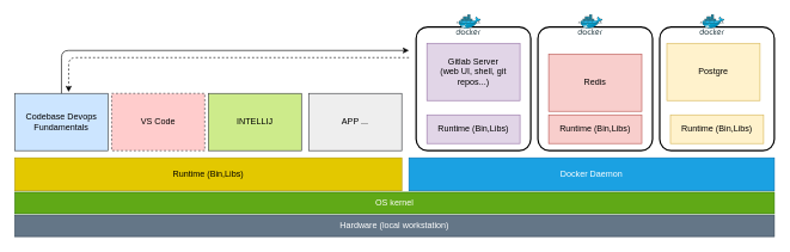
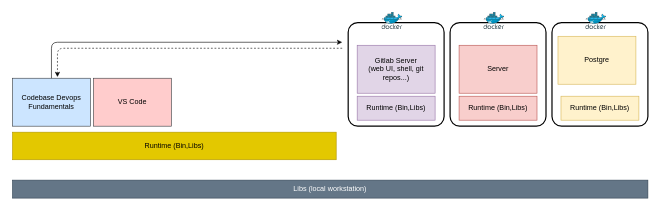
- <mxCell id="14" value="Gitlab Server&lt;br&gt;(web UI, shell, git repos...)" style="rounded=0;whiteSpace=wrap;html=1;fillColor=#e1d5e7;strokeColor=#9673a6;" vertex="1" parent="11"><mxGeometry x="15" y="40" width="130" height="80" as="geometry" /></mxCell>
+ <mxCell id="14" value="Gitlab Server&lt;br&gt;(web UI, shell, git repos...)" style="rounded=0;whiteSpace=wrap;html=1;fillColor=#e1d5e7;strokeColor=#9673a6;" vertex="1" parent="11"><mxGeometry x="15" y="55" width="130" height="80" as="geometry" /></mxCell>
- <mxCell id="9" value="Redis" style="rounded=0;whiteSpace=wrap;html=1;fillColor=#f8cecc;strokeColor=#b85450;" vertex="1" parent="6"><mxGeometry x="15" y="55" width="130" height="80" as="geometry" /></mxCell>
+ <mxCell id="9" value="Server" style="rounded=0;whiteSpace=wrap;html=1;fillColor=#f8cecc;strokeColor=#b85450;" vertex="1" parent="6"><mxGeometry x="15" y="55" width="130" height="80" as="geometry" /></mxCell>
- <mxCell id="22" value="VS Code" style="rounded=0;whiteSpace=wrap;html=1;fillColor=#ffcccc;strokeColor=#36393d;dashed=1;" vertex="1" parent="1"><mxGeometry x="155" y="130" width="130" height="80" as="geometry" /></mxCell>
+ <mxCell id="22" value="VS Code" style="rounded=0;whiteSpace=wrap;html=1;fillColor=#ffcccc;strokeColor=#36393d;" vertex="1" parent="1"><mxGeometry x="155" y="130" width="130" height="80" as="geometry" /></mxCell>
- <mxCell id="23" value="INTELLIJ" style="rounded=0;whiteSpace=wrap;html=1;fillColor=#cdeb8b;strokeColor=#36393d;" vertex="1" parent="1"><mxGeometry x="290" y="130" width="130" height="80" as="geometry" /></mxCell>
- <mxCell id="24" value="APP ..." style="rounded=0;whiteSpace=wrap;html=1;fillColor=#eeeeee;strokeColor=#36393d;" vertex="1" parent="1"><mxGeometry x="430" y="130" width="130" height="80" as="geometry" /></mxCell>
- <mxCell id="4" value="Docker Daemon" style="rounded=0;whiteSpace=wrap;html=1;fillColor=#1ba1e2;strokeColor=#006EAF;fontColor=#ffffff;" vertex="1" parent="1"><mxGeometry x="570" y="220" width="510" height="46" as="geometry" /></mxCell>
- <mxCell id="3" value="OS kernel" style="rounded=0;whiteSpace=wrap;html=1;fillColor=#60a917;strokeColor=#2D7600;fontColor=#ffffff;" vertex="1" parent="1"><mxGeometry x="20" y="268" width="1060" height="30" as="geometry" /></mxCell>
- <mxCell id="2" value="Hardware (local workstation)" style="rounded=0;whiteSpace=wrap;html=1;fillColor=#647687;strokeColor=#314354;fontColor=#ffffff;" vertex="1" parent="1"><mxGeometry x="20" y="300" width="1060" height="30" as="geometry" /></mxCell>
+ <mxCell id="2" value="Libs (local workstation)" style="rounded=0;whiteSpace=wrap;html=1;fillColor=#647687;strokeColor=#314354;fontColor=#ffffff;" vertex="1" parent="1"><mxGeometry x="20" y="300" width="1060" height="30" as="geometry" /></mxCell>
